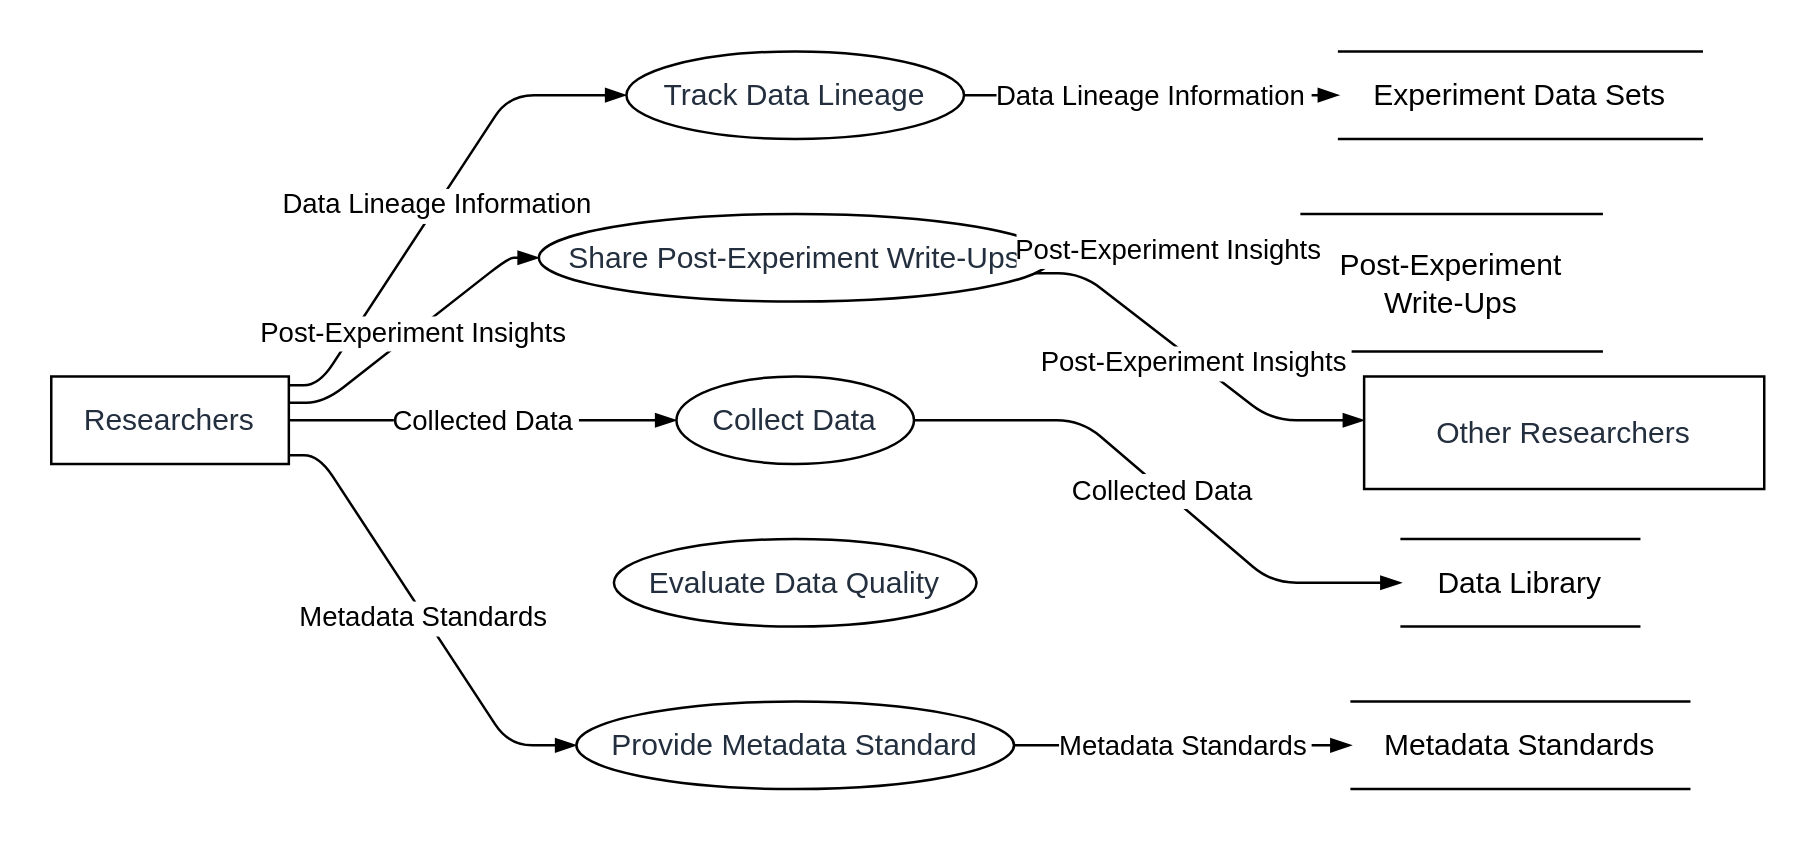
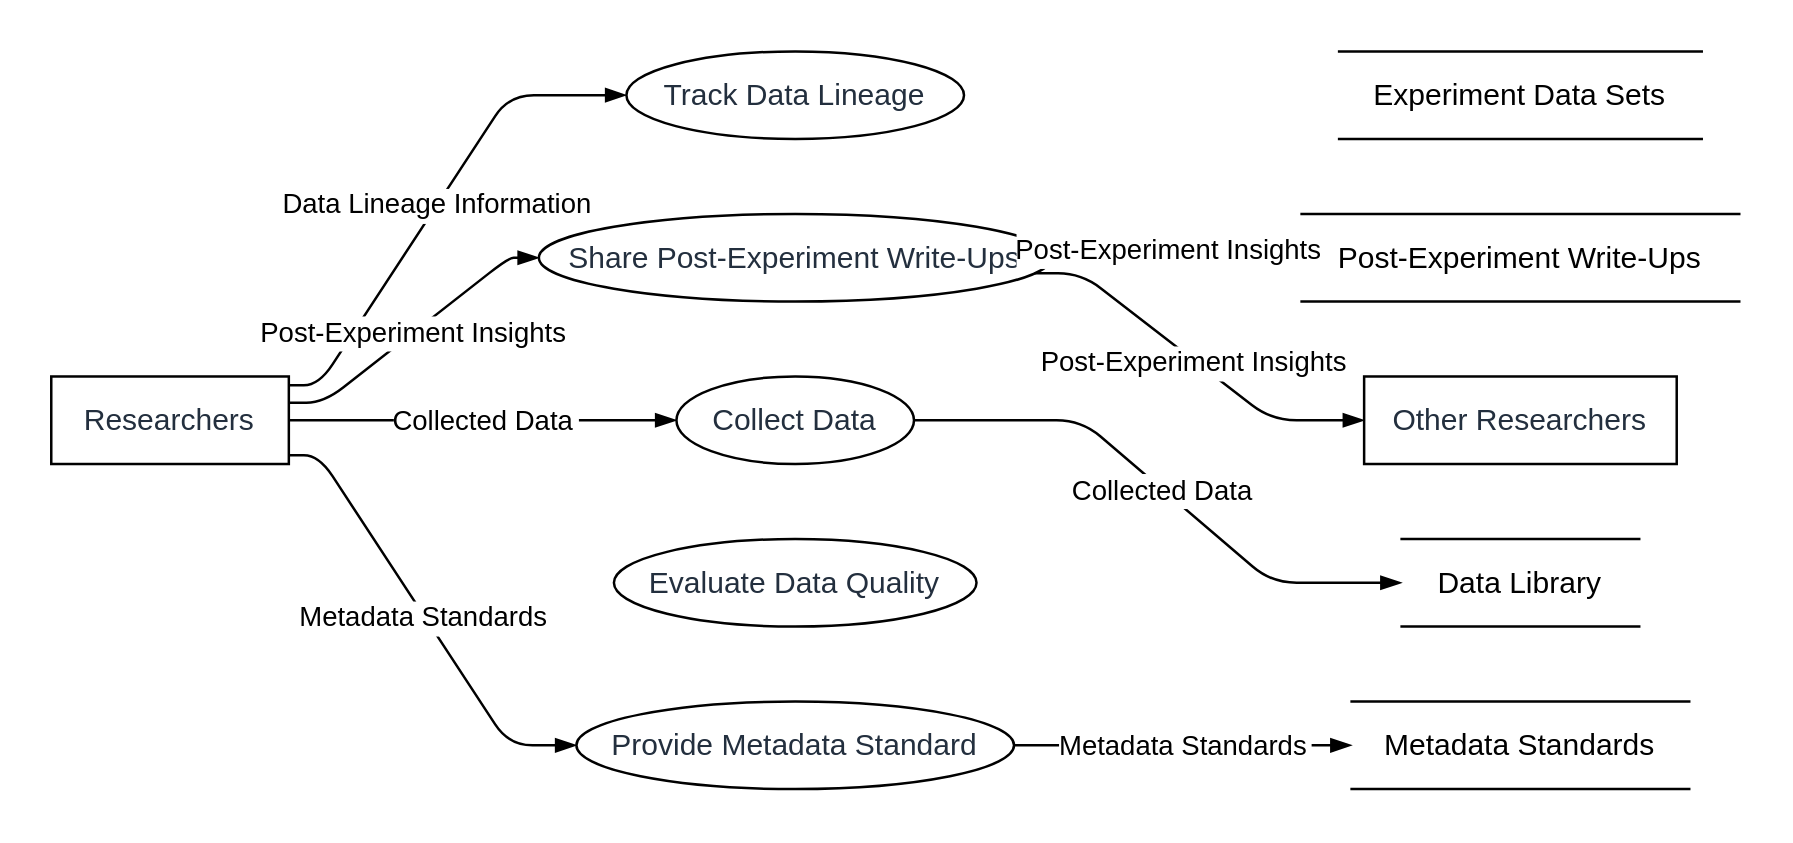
- <mxCell id="14" value="Data Lineage Information" style="endArrow=blockThin;endFill=1;fontSize=11;orthogonal=1;noEdgeStyle=1;" edge="1" parent="1" source="3" target="4"><mxGeometry relative="1" as="geometry"><Array as="points"><mxPoint x="432" y="37.5" /><mxPoint x="508" y="37.5" /></Array></mxGeometry></mxCell>
- <mxCell id="6" value="Post-Experiment Write-Ups" style="html=1;dashed=0;whiteSpace=wrap;shape=partialRectangle;right=0;left=0;" vertex="1" parent="1"><mxGeometry x="520" y="85" width="120" height="55" as="geometry" /></mxCell>
+ <mxCell id="6" value="Post-Experiment Write-Ups" style="html=1;dashed=0;whiteSpace=wrap;shape=partialRectangle;right=0;left=0;" vertex="1" parent="1"><mxGeometry x="520" y="85" width="175" height="35" as="geometry" /></mxCell>
- <mxCell id="7" value="Other Researchers" style="shape=rectangle;whiteSpace=wrap;html=1;fillColor=#ffffff;strokeColor=#000000;align=center;verticalAlign=middle;fontColor=#232F3E;" vertex="1" parent="1"><mxGeometry x="545" y="150" width="160" height="45" as="geometry" /></mxCell>
+ <mxCell id="7" value="Other Researchers" style="shape=rectangle;whiteSpace=wrap;html=1;fillColor=#ffffff;strokeColor=#000000;align=center;verticalAlign=middle;fontColor=#232F3E;" vertex="1" parent="1"><mxGeometry x="545" y="150" width="125" height="35" as="geometry" /></mxCell>
